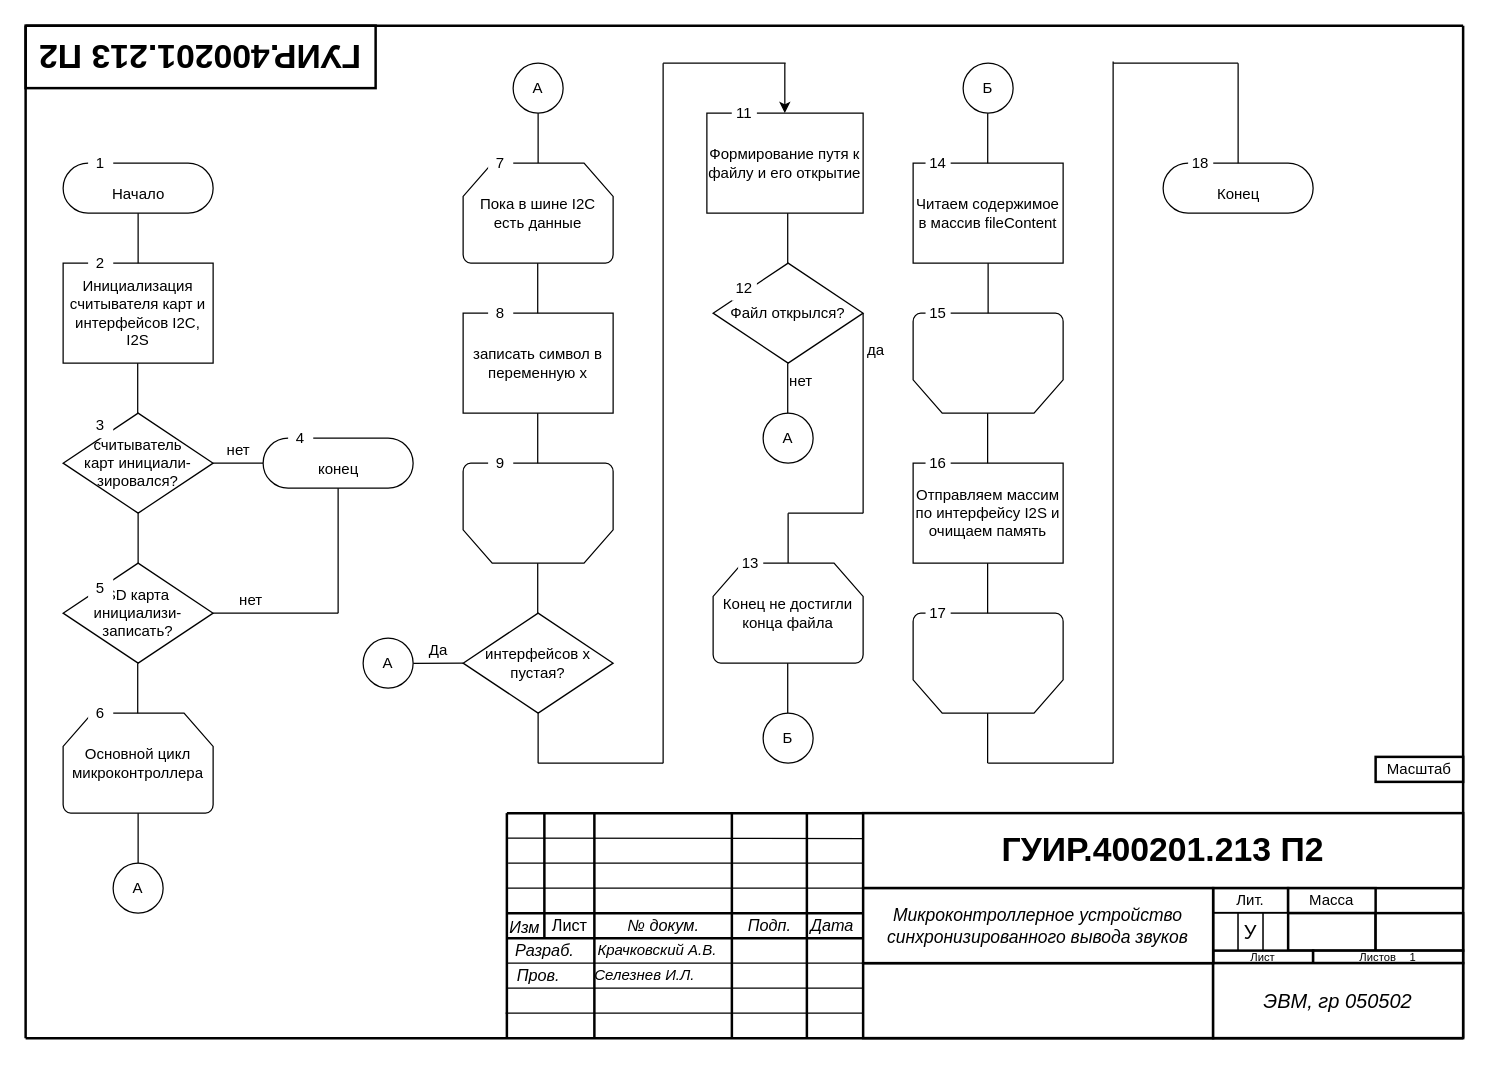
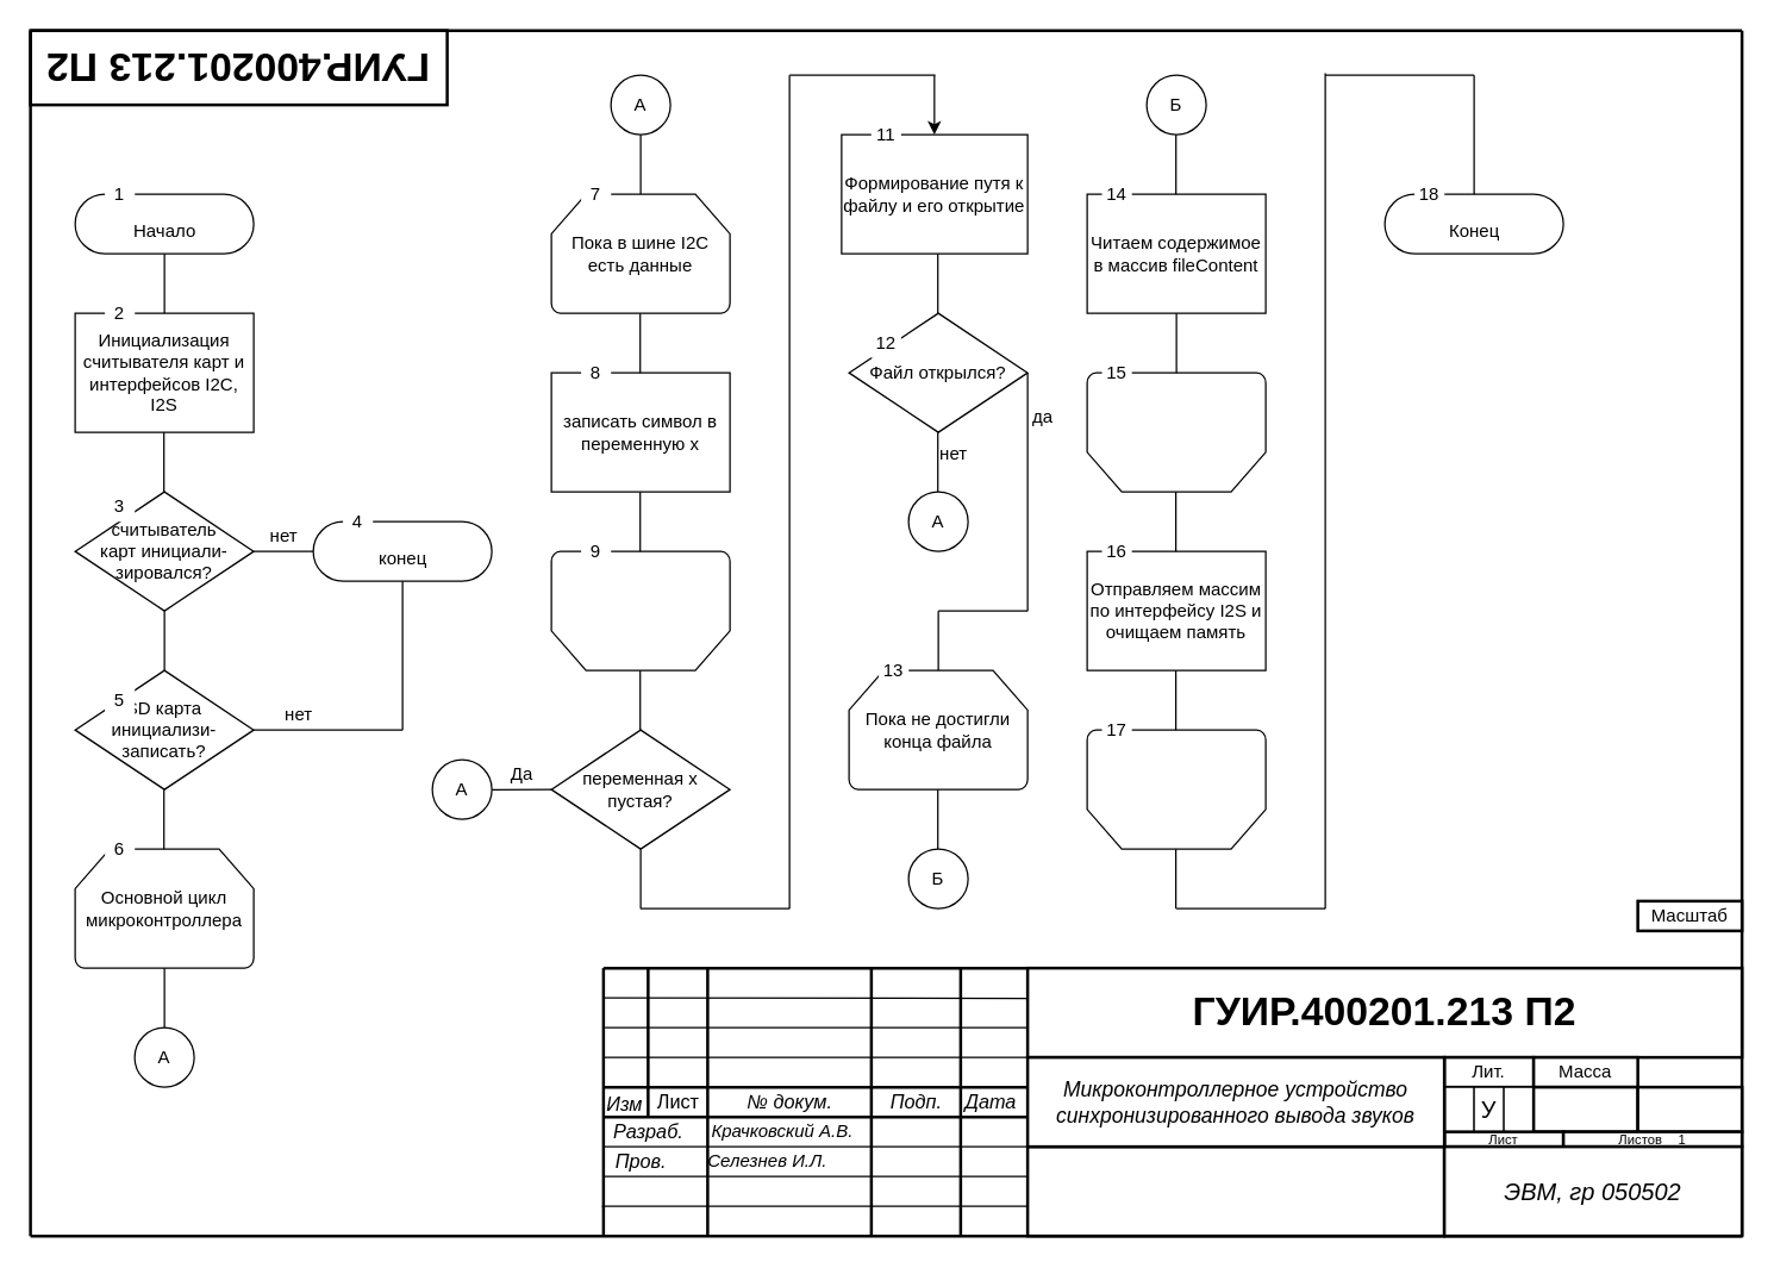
- <mxCell id="90" value="Конец не достигли конца файла" style="strokeWidth=1;html=1;shape=mxgraph.flowchart.loop_limit;whiteSpace=wrap;" vertex="1" parent="1"><mxGeometry x="570" y="450" width="120" height="80" as="geometry" /></mxCell>
+ <mxCell id="90" value="Пока не достигли конца файла" style="strokeWidth=1;html=1;shape=mxgraph.flowchart.loop_limit;whiteSpace=wrap;" vertex="1" parent="1"><mxGeometry x="570" y="450" width="120" height="80" as="geometry" /></mxCell>
- <mxCell id="67" value="интерфейсов x пустая?" style="rhombus;whiteSpace=wrap;html=1;strokeWidth=1;" vertex="1" parent="1"><mxGeometry x="370" y="490" width="120" height="80" as="geometry" /></mxCell>
+ <mxCell id="67" value="переменная x пустая?" style="rhombus;whiteSpace=wrap;html=1;strokeWidth=1;" vertex="1" parent="1"><mxGeometry x="370" y="490" width="120" height="80" as="geometry" /></mxCell>
